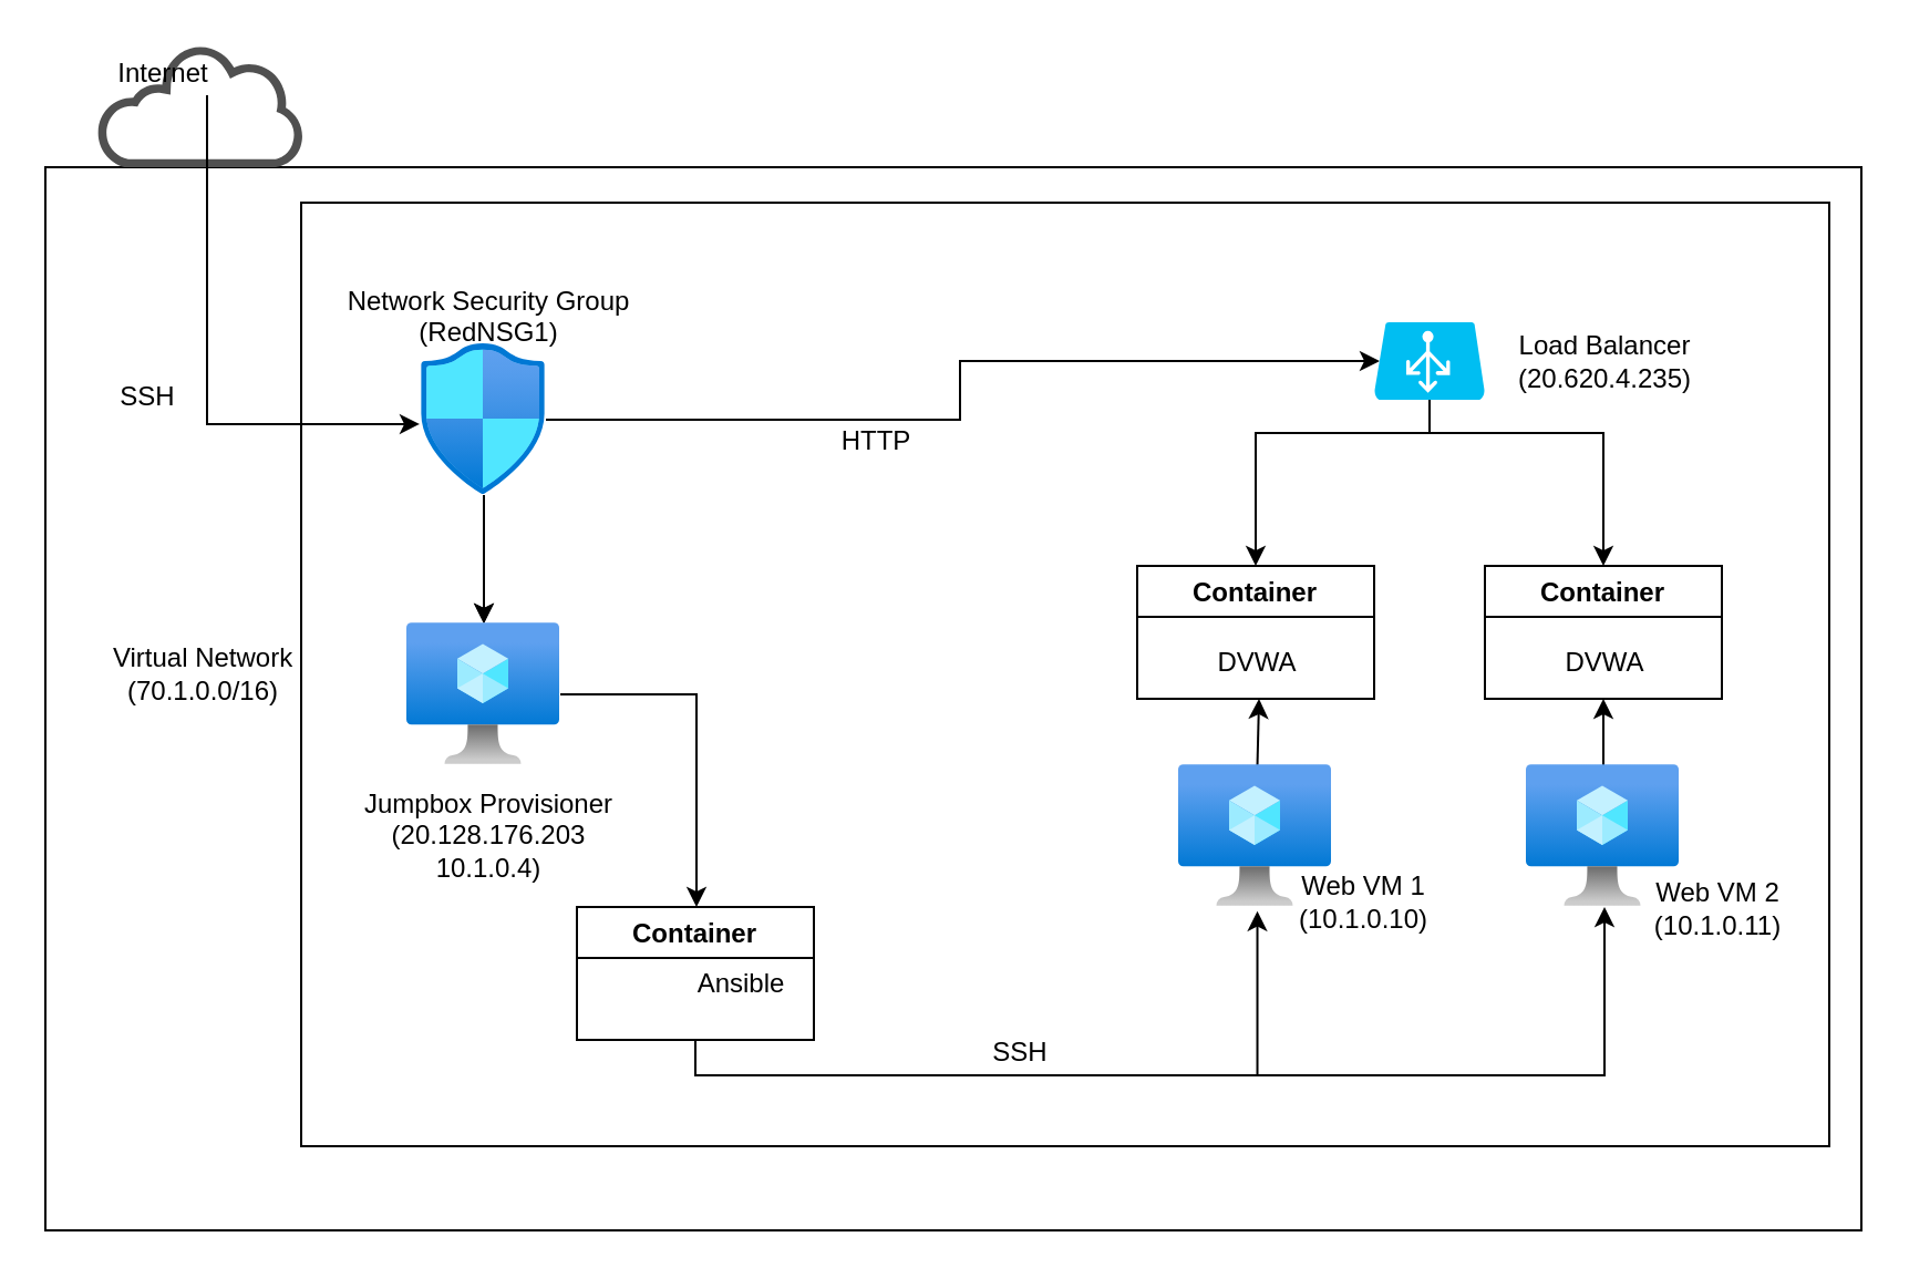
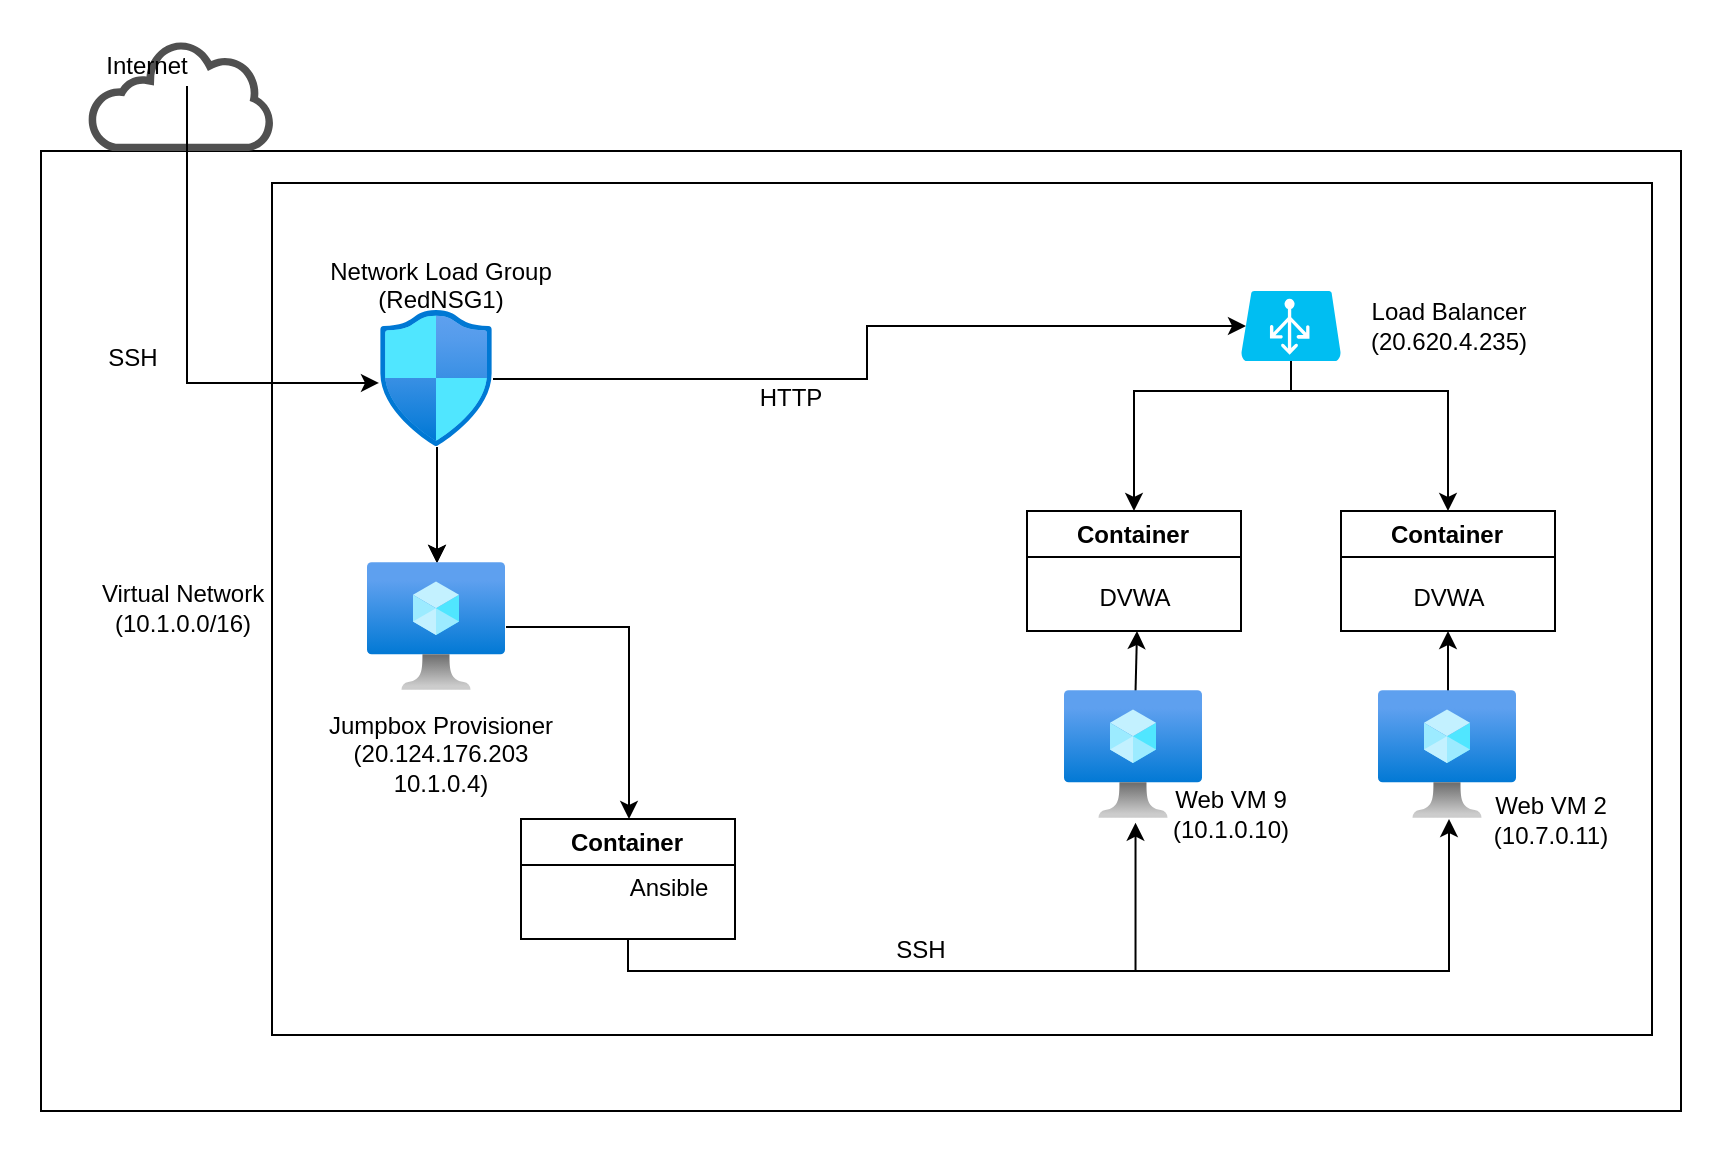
- <mxCell id="26" value="&lt;div&gt;Network Security Group&lt;/div&gt;&lt;div&gt;(RedNSG1)&lt;/div&gt;&lt;div&gt;&lt;br&gt;&lt;/div&gt;" style="text;html=1;align=center;verticalAlign=middle;resizable=0;points=[];autosize=1;strokeColor=none;fillColor=none;" parent="1" vertex="1"><mxGeometry x="150" y="125" width="140" height="50" as="geometry" /></mxCell>
+ <mxCell id="26" value="&lt;div&gt;Network Load Group&lt;/div&gt;&lt;div&gt;(RedNSG1)&lt;/div&gt;&lt;div&gt;&lt;br&gt;&lt;/div&gt;" style="text;html=1;align=center;verticalAlign=middle;resizable=0;points=[];autosize=1;strokeColor=none;fillColor=none;" parent="1" vertex="1"><mxGeometry x="150" y="125" width="140" height="50" as="geometry" /></mxCell>
- <mxCell id="25" value="&lt;div&gt;Virtual Network&lt;/div&gt;&lt;div&gt;(70.1.0.0/16)&lt;/div&gt;" style="text;html=1;align=center;verticalAlign=middle;resizable=0;points=[];autosize=1;strokeColor=none;fillColor=none;" parent="1" vertex="1"><mxGeometry x="45.5" y="289" width="90" height="30" as="geometry" /></mxCell>
+ <mxCell id="25" value="&lt;div&gt;Virtual Network&lt;/div&gt;&lt;div&gt;(10.1.0.0/16)&lt;/div&gt;" style="text;html=1;align=center;verticalAlign=middle;resizable=0;points=[];autosize=1;strokeColor=none;fillColor=none;" parent="1" vertex="1"><mxGeometry x="45.5" y="289" width="90" height="30" as="geometry" /></mxCell>
- <mxCell id="32" value="&lt;div&gt;Jumpbox Provisioner&lt;br&gt;&lt;/div&gt;&lt;div&gt;(20.128.176.203&lt;/div&gt;&lt;div&gt;10.1.0.4)&lt;br&gt;&lt;/div&gt;" style="text;html=1;align=center;verticalAlign=middle;resizable=0;points=[];autosize=1;strokeColor=none;fillColor=none;" parent="1" vertex="1"><mxGeometry x="160" y="352" width="120" height="50" as="geometry" /></mxCell>
+ <mxCell id="32" value="&lt;div&gt;Jumpbox Provisioner&lt;br&gt;&lt;/div&gt;&lt;div&gt;(20.124.176.203&lt;/div&gt;&lt;div&gt;10.1.0.4)&lt;br&gt;&lt;/div&gt;" style="text;html=1;align=center;verticalAlign=middle;resizable=0;points=[];autosize=1;strokeColor=none;fillColor=none;" parent="1" vertex="1"><mxGeometry x="160" y="352" width="120" height="50" as="geometry" /></mxCell>
- <mxCell id="34" value="&lt;div&gt;Web VM 1&lt;/div&gt;&lt;div&gt;(10.1.0.10)&lt;br&gt;&lt;/div&gt;" style="text;html=1;align=center;verticalAlign=middle;resizable=0;points=[];autosize=1;strokeColor=none;fillColor=none;" parent="1" vertex="1"><mxGeometry x="580" y="392" width="70" height="30" as="geometry" /></mxCell>
+ <mxCell id="34" value="&lt;div&gt;Web VM 9&lt;/div&gt;&lt;div&gt;(10.1.0.10)&lt;br&gt;&lt;/div&gt;" style="text;html=1;align=center;verticalAlign=middle;resizable=0;points=[];autosize=1;strokeColor=none;fillColor=none;" parent="1" vertex="1"><mxGeometry x="580" y="392" width="70" height="30" as="geometry" /></mxCell>
- <mxCell id="35" value="&lt;div&gt;Web VM 2&lt;/div&gt;&lt;div&gt;(10.1.0.11)&lt;br&gt;&lt;/div&gt;" style="text;html=1;align=center;verticalAlign=middle;resizable=0;points=[];autosize=1;strokeColor=none;fillColor=none;" parent="1" vertex="1"><mxGeometry x="740" y="395" width="70" height="30" as="geometry" /></mxCell>
+ <mxCell id="35" value="&lt;div&gt;Web VM 2&lt;/div&gt;&lt;div&gt;(10.7.0.11)&lt;br&gt;&lt;/div&gt;" style="text;html=1;align=center;verticalAlign=middle;resizable=0;points=[];autosize=1;strokeColor=none;fillColor=none;" parent="1" vertex="1"><mxGeometry x="740" y="395" width="70" height="30" as="geometry" /></mxCell>
